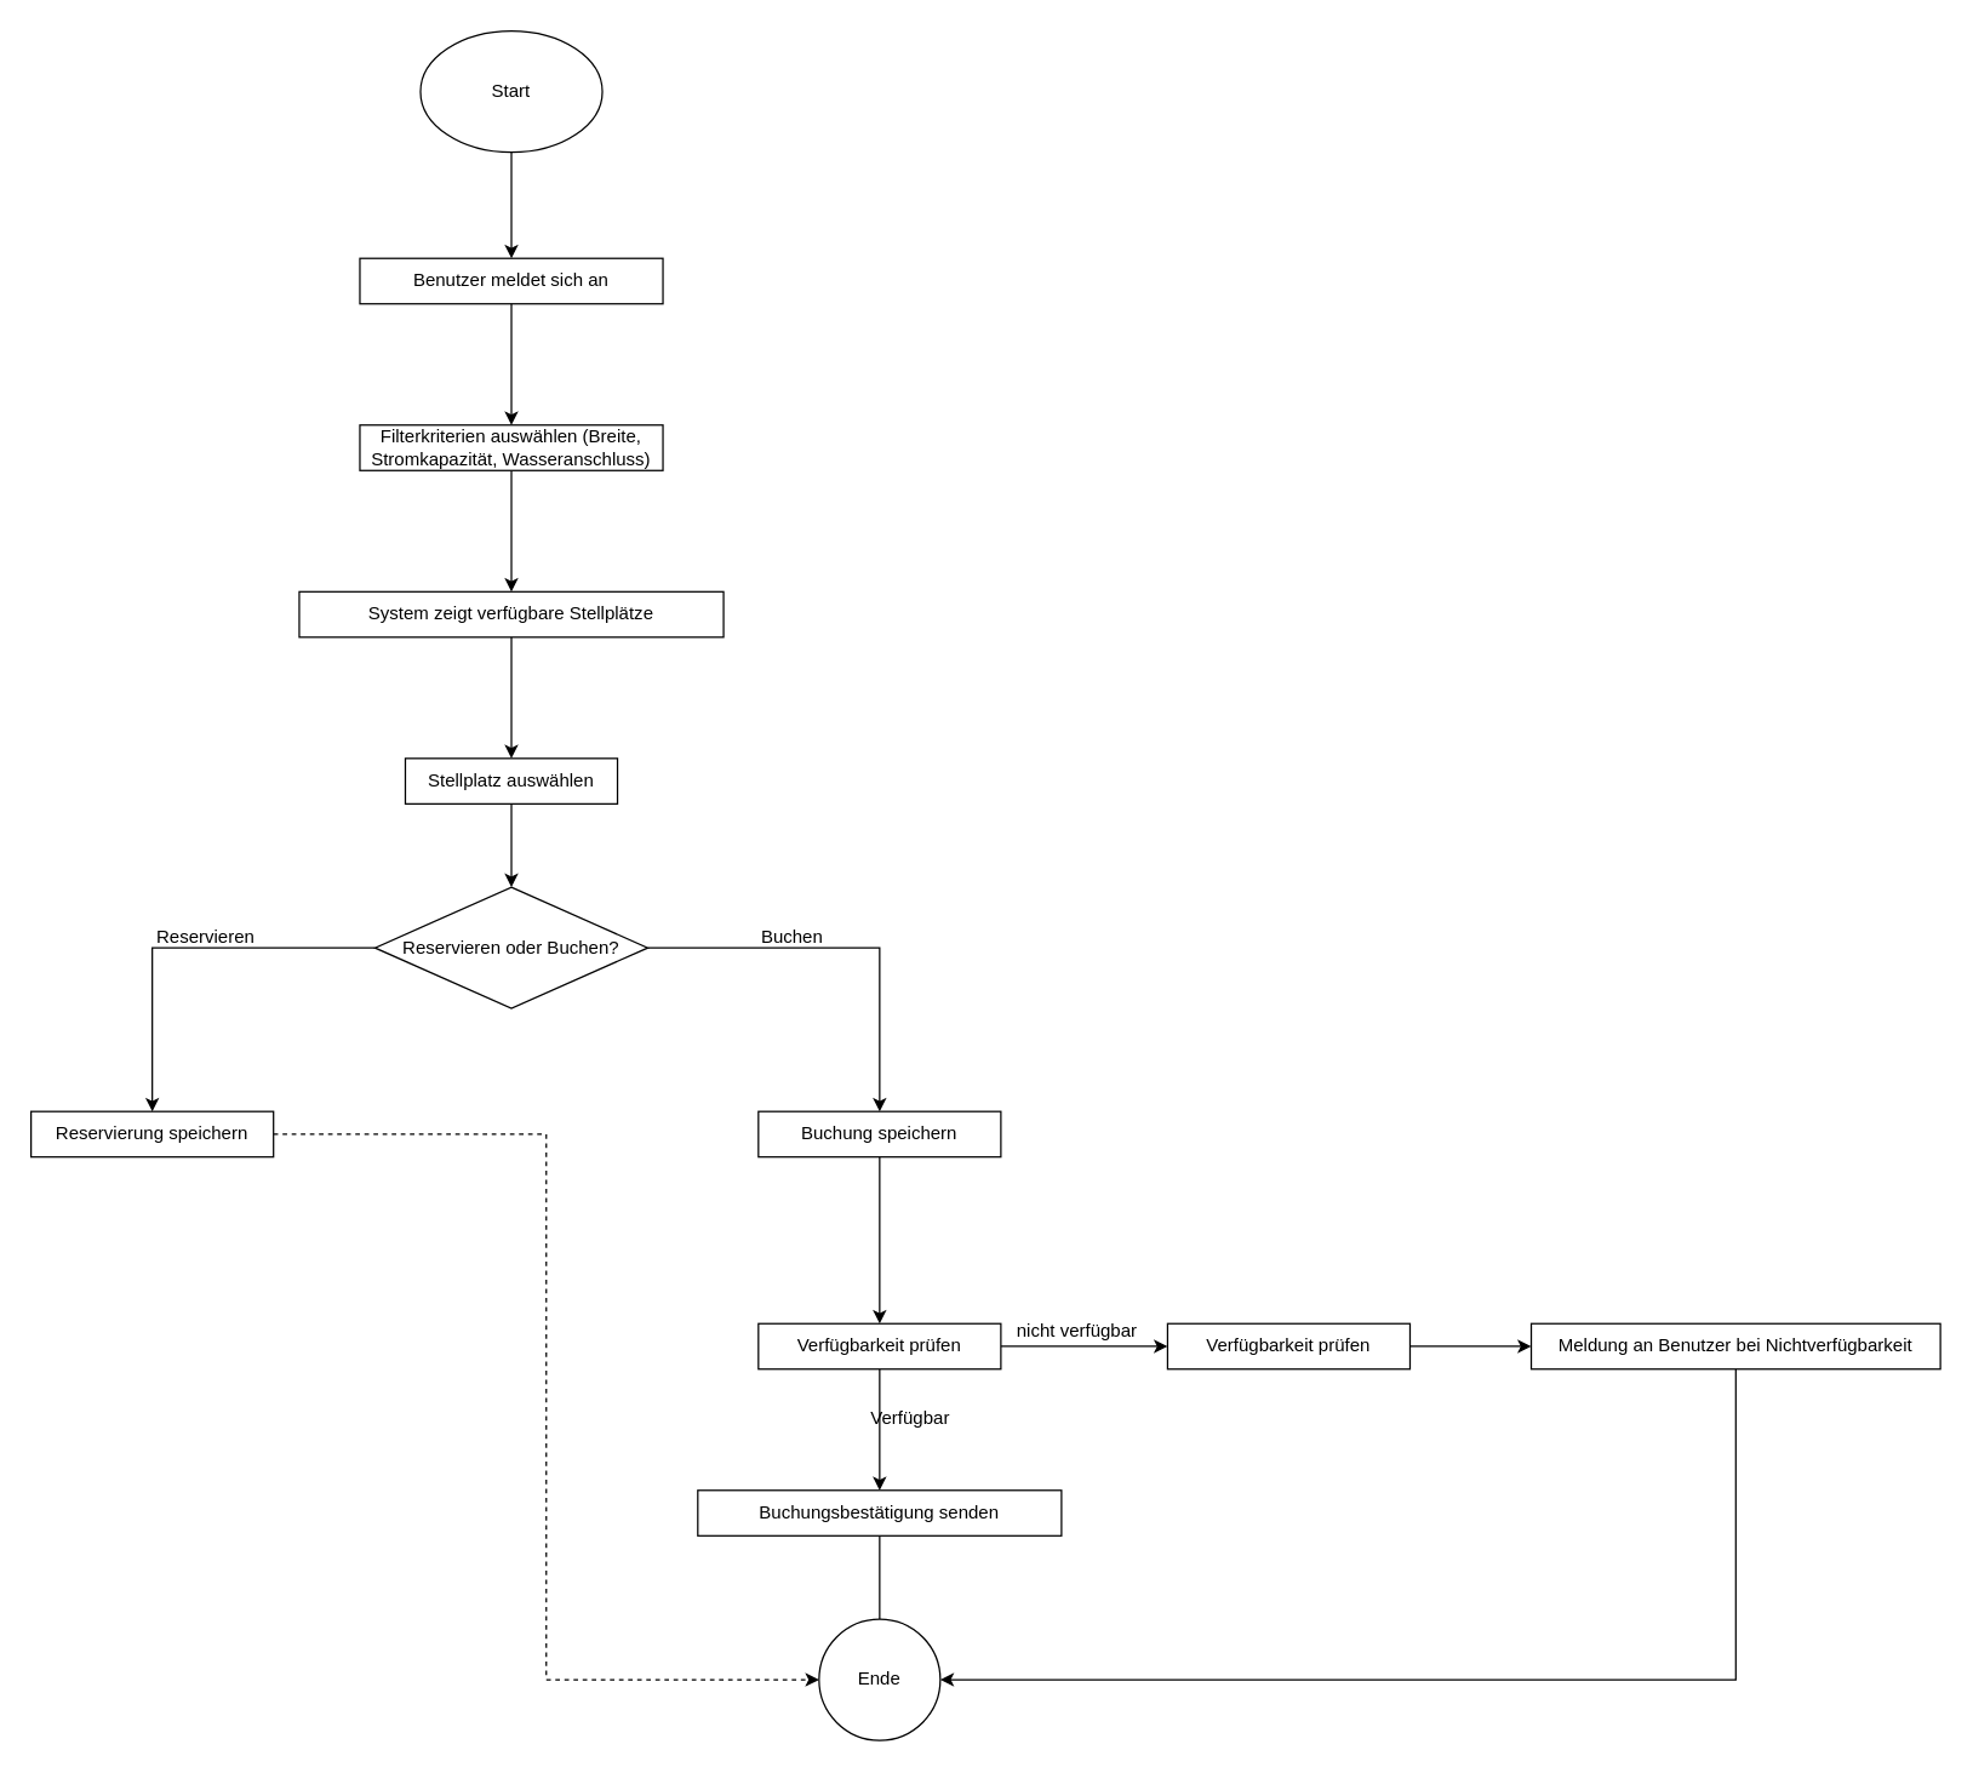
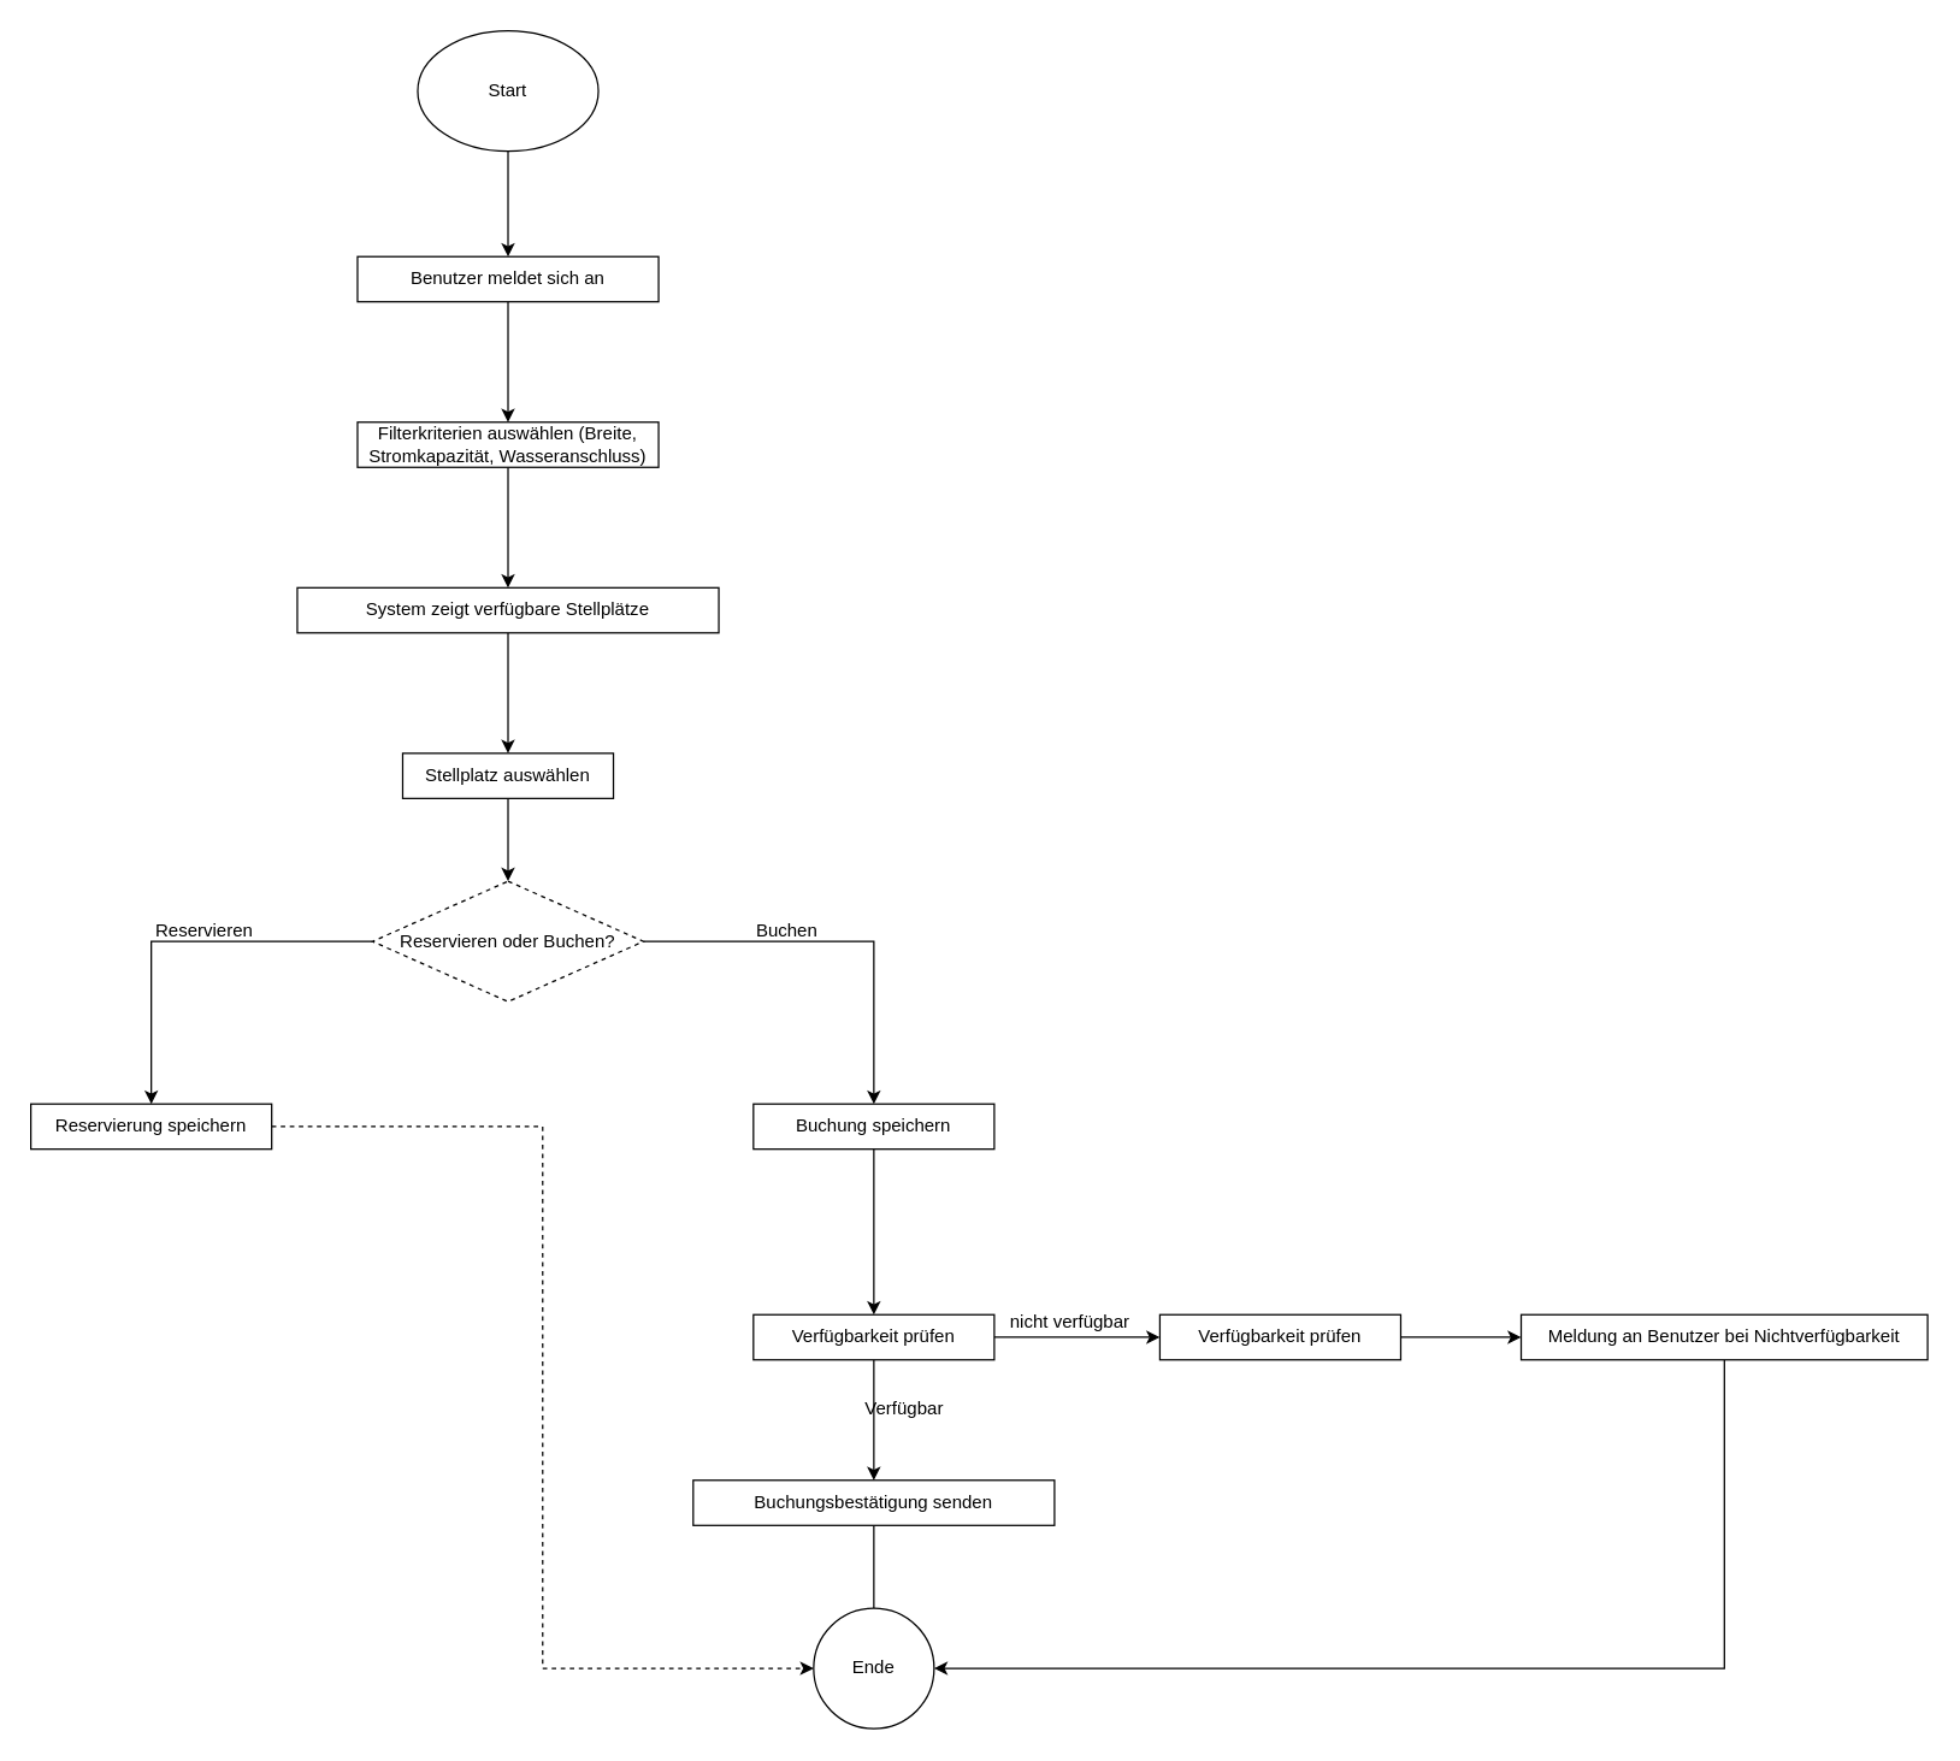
- <mxCell id="14" value="Reservieren oder Buchen?" style="rhombus;whiteSpace=wrap;html=1;" vertex="1" parent="1"><mxGeometry x="247" y="585" width="180" height="80" as="geometry" /></mxCell>
+ <mxCell id="14" value="Reservieren oder Buchen?" style="rhombus;whiteSpace=wrap;html=1;dashed=1;" vertex="1" parent="1"><mxGeometry x="247" y="585" width="180" height="80" as="geometry" /></mxCell>
